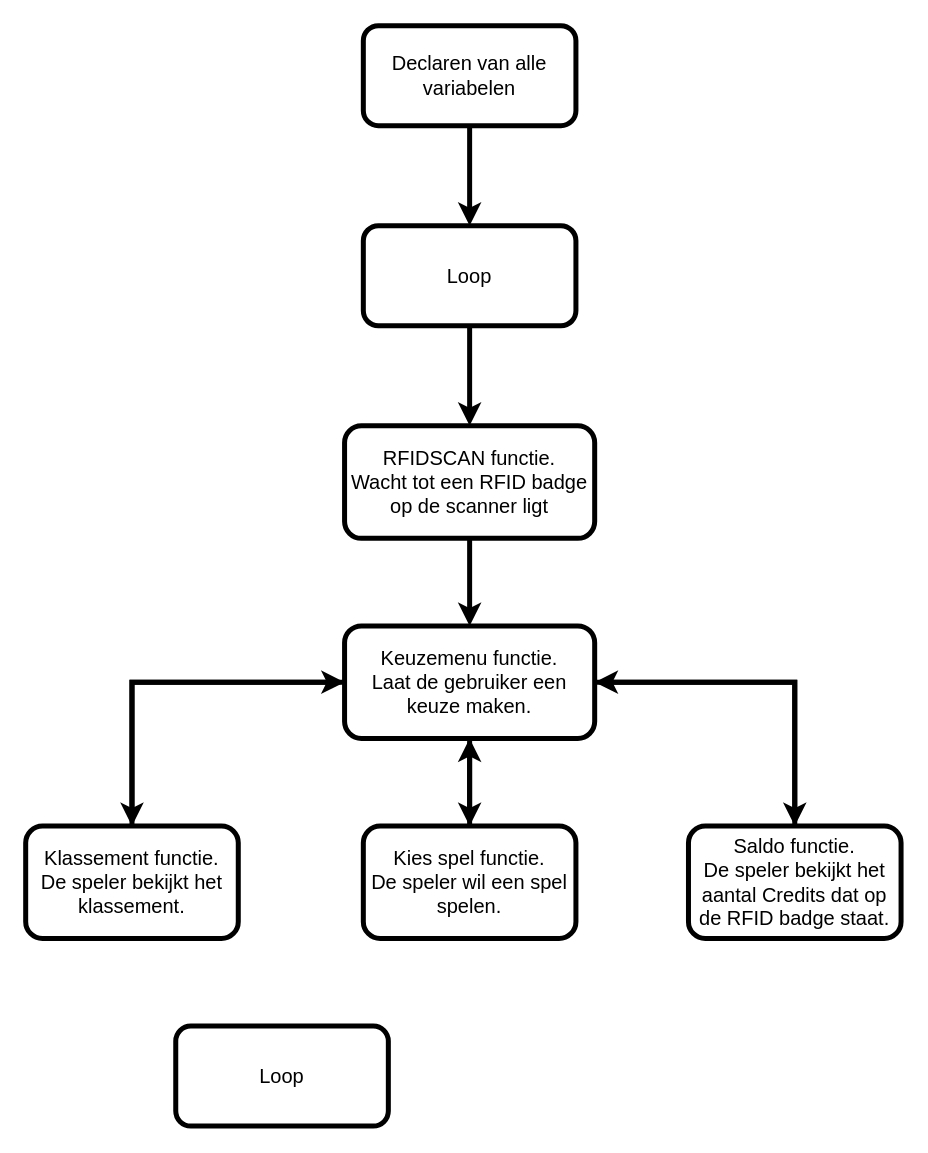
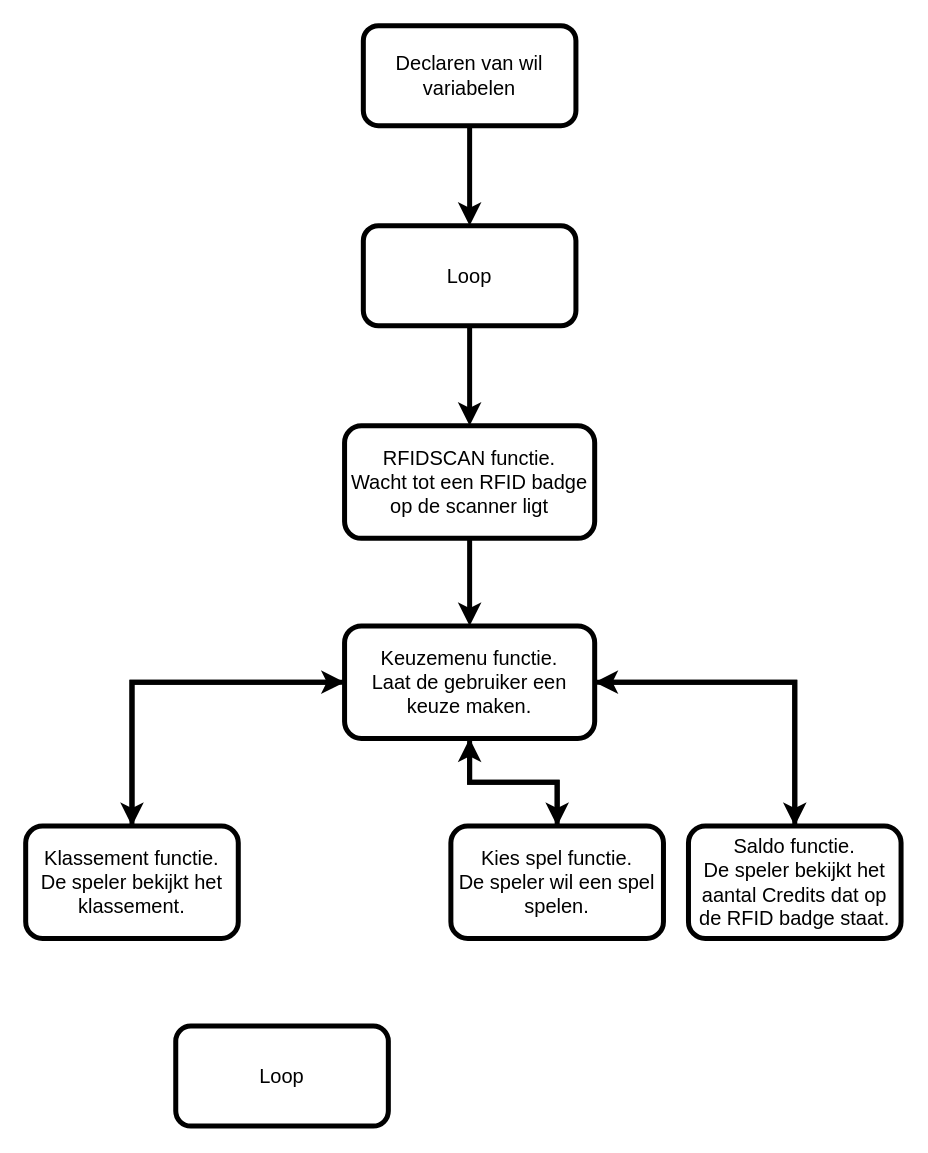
- <mxCell id="3" value="&lt;font style=&quot;font-size: 16px&quot;&gt;Declaren van alle variabelen&lt;/font&gt;" style="rounded=1;whiteSpace=wrap;html=1;strokeWidth=4;fillColor=none;" vertex="1" parent="1"><mxGeometry x="290" y="20" width="170" height="80" as="geometry" /></mxCell>
+ <mxCell id="3" value="&lt;font style=&quot;font-size: 16px&quot;&gt;Declaren van wil variabelen&lt;/font&gt;" style="rounded=1;whiteSpace=wrap;html=1;strokeWidth=4;fillColor=none;" vertex="1" parent="1"><mxGeometry x="290" y="20" width="170" height="80" as="geometry" /></mxCell>
- <mxCell id="15" value="&lt;span style=&quot;font-size: 16px&quot;&gt;Kies spel functie.&lt;br&gt;De speler wil een spel spelen.&lt;br&gt;&lt;/span&gt;" style="rounded=1;whiteSpace=wrap;html=1;strokeWidth=4;fillColor=none;" vertex="1" parent="1"><mxGeometry x="290" y="660" width="170" height="90" as="geometry" /></mxCell>
+ <mxCell id="15" value="&lt;span style=&quot;font-size: 16px&quot;&gt;Kies spel functie.&lt;br&gt;De speler wil een spel spelen.&lt;br&gt;&lt;/span&gt;" style="rounded=1;whiteSpace=wrap;html=1;strokeWidth=4;fillColor=none;" vertex="1" parent="1"><mxGeometry x="360" y="660" width="170" height="90" as="geometry" /></mxCell>
